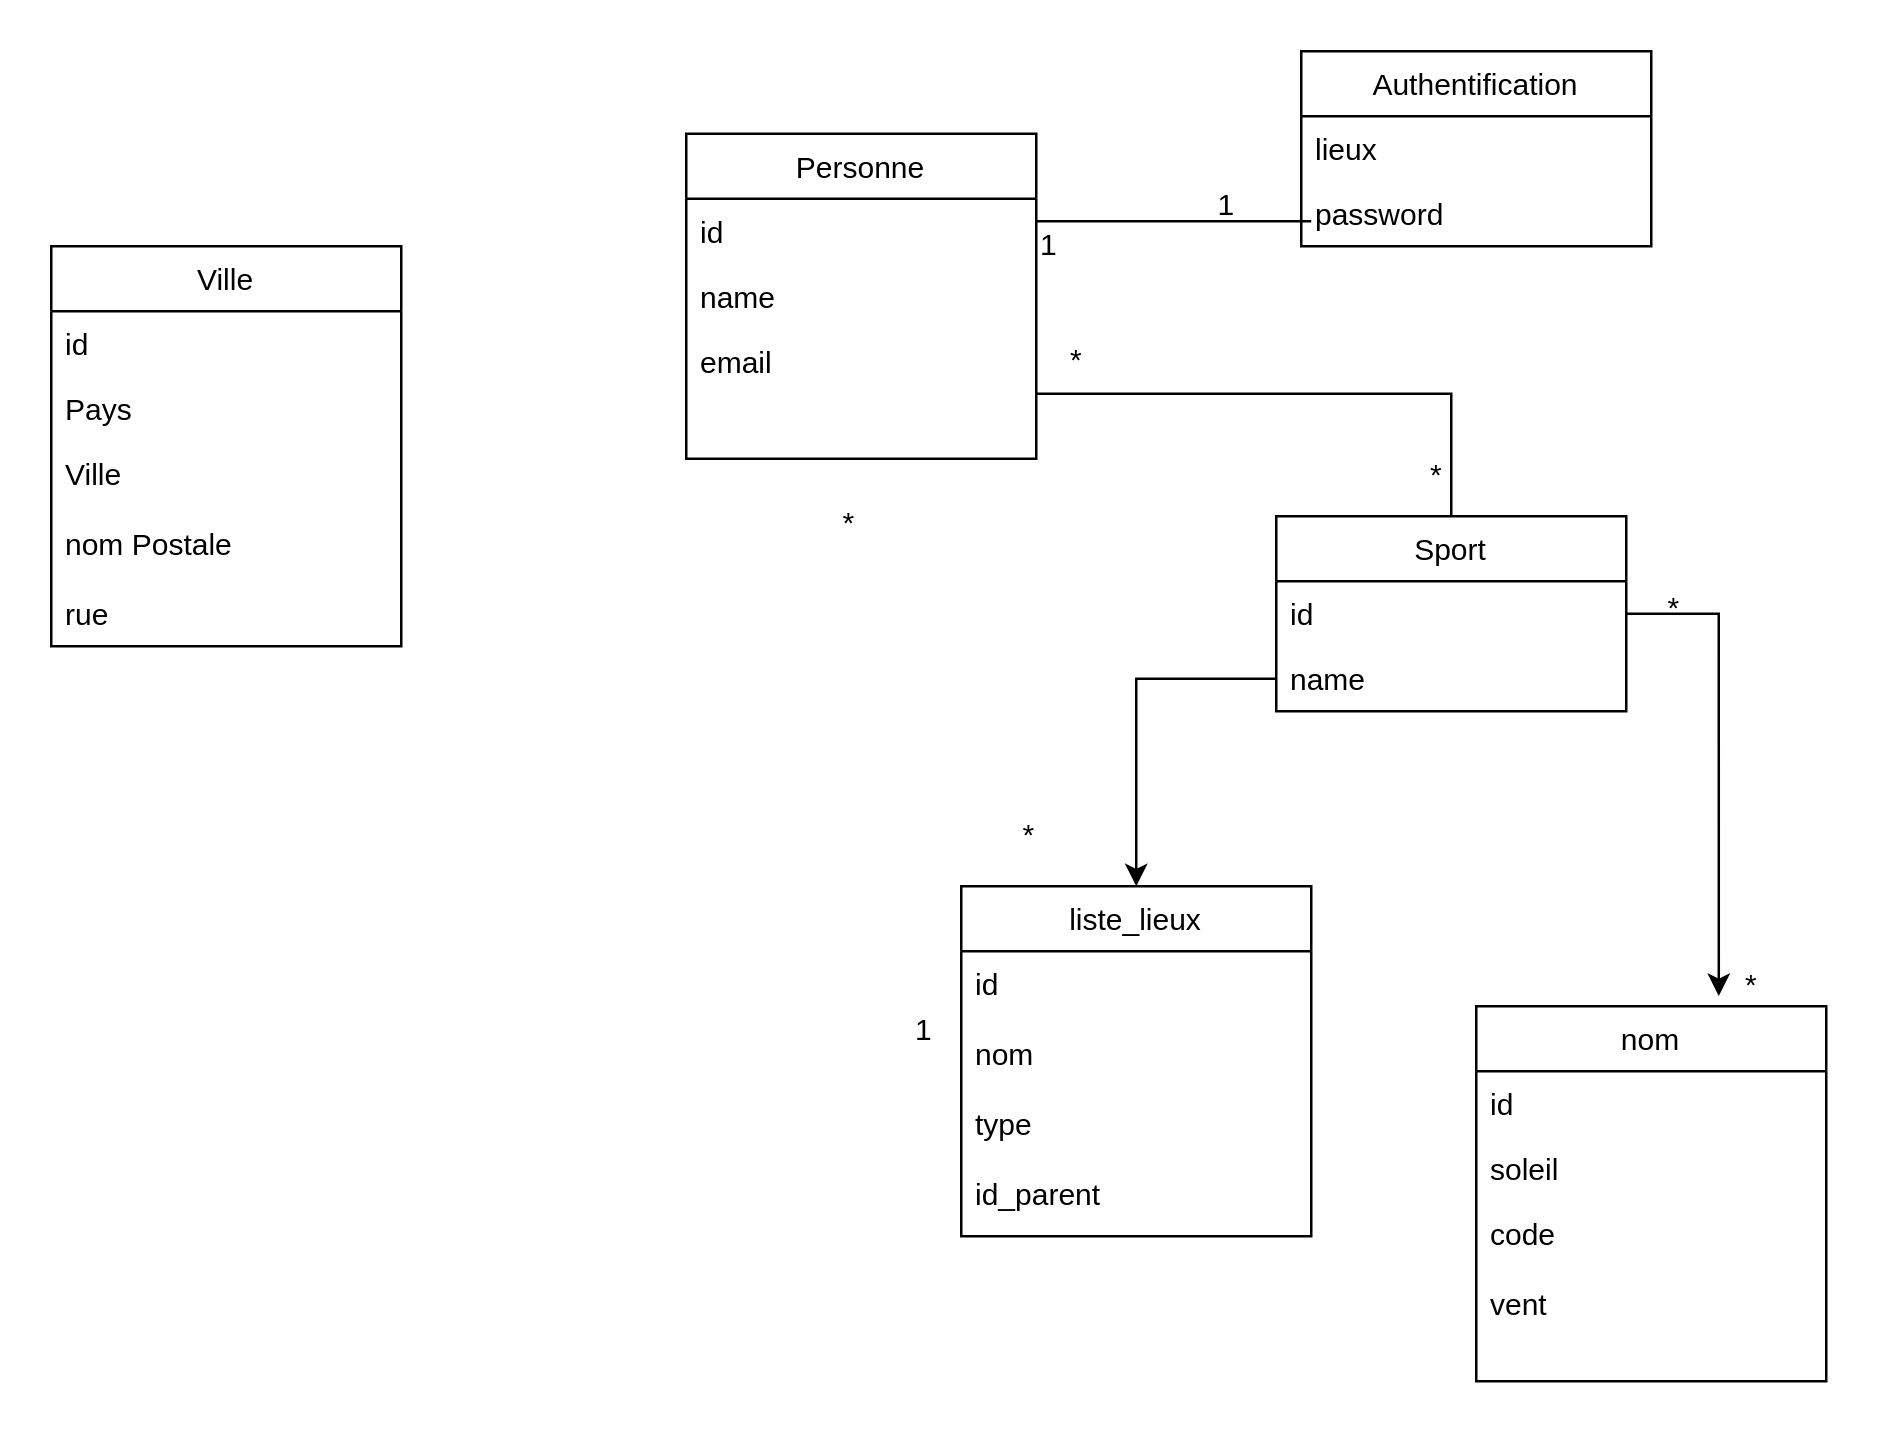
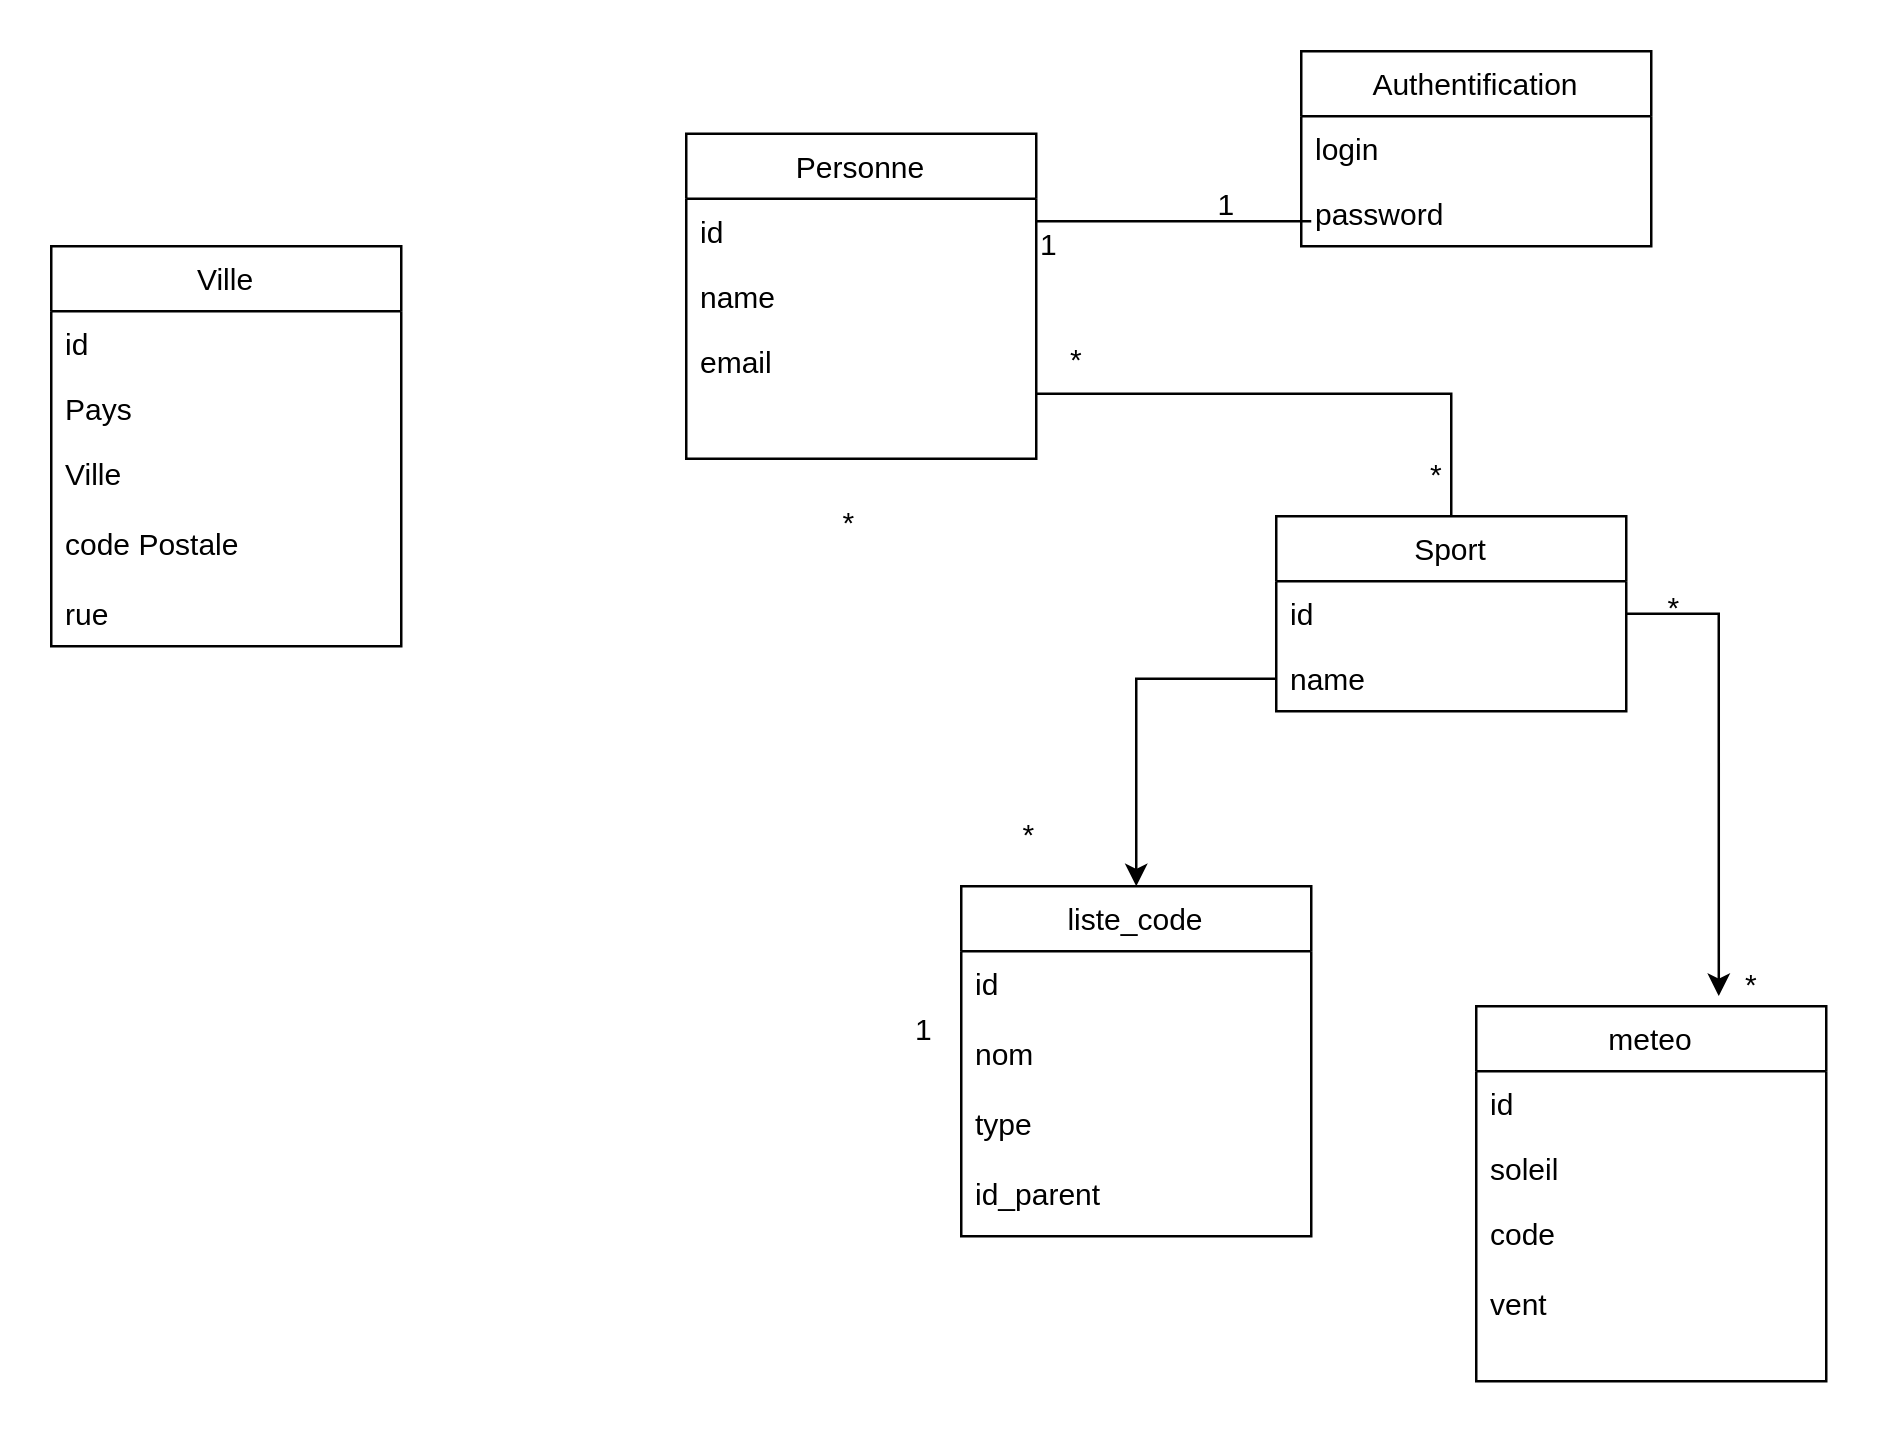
- <mxCell id="7" value="lieux" style="text;strokeColor=none;fillColor=none;align=left;verticalAlign=top;spacingLeft=4;spacingRight=4;overflow=hidden;rotatable=0;points=[[0,0.5],[1,0.5]];portConstraint=eastwest;" parent="6" vertex="1"><mxGeometry y="26" width="140" height="26" as="geometry" /></mxCell>
+ <mxCell id="7" value="login" style="text;strokeColor=none;fillColor=none;align=left;verticalAlign=top;spacingLeft=4;spacingRight=4;overflow=hidden;rotatable=0;points=[[0,0.5],[1,0.5]];portConstraint=eastwest;" parent="6" vertex="1"><mxGeometry y="26" width="140" height="26" as="geometry" /></mxCell>
- <mxCell id="15" value="Ville&#10;&#10;nom Postale&#10;&#10;rue" style="text;strokeColor=none;fillColor=none;align=left;verticalAlign=top;spacingLeft=4;spacingRight=4;overflow=hidden;rotatable=0;points=[[0,0.5],[1,0.5]];portConstraint=eastwest;" parent="12" vertex="1"><mxGeometry y="78" width="140" height="82" as="geometry" /></mxCell>
+ <mxCell id="15" value="Ville&#10;&#10;code Postale&#10;&#10;rue" style="text;strokeColor=none;fillColor=none;align=left;verticalAlign=top;spacingLeft=4;spacingRight=4;overflow=hidden;rotatable=0;points=[[0,0.5],[1,0.5]];portConstraint=eastwest;" parent="12" vertex="1"><mxGeometry y="78" width="140" height="82" as="geometry" /></mxCell>
- <mxCell id="16" value="liste_lieux" style="swimlane;fontStyle=0;childLayout=stackLayout;horizontal=1;startSize=26;fillColor=none;horizontalStack=0;resizeParent=1;resizeParentMax=0;resizeLast=0;collapsible=1;marginBottom=0;" parent="1" vertex="1"><mxGeometry x="384" y="354" width="140" height="140" as="geometry" /></mxCell>
+ <mxCell id="16" value="liste_code" style="swimlane;fontStyle=0;childLayout=stackLayout;horizontal=1;startSize=26;fillColor=none;horizontalStack=0;resizeParent=1;resizeParentMax=0;resizeLast=0;collapsible=1;marginBottom=0;" parent="1" vertex="1"><mxGeometry x="384" y="354" width="140" height="140" as="geometry" /></mxCell>
- <mxCell id="18" value="nom" style="swimlane;fontStyle=0;childLayout=stackLayout;horizontal=1;startSize=26;fillColor=none;horizontalStack=0;resizeParent=1;resizeParentMax=0;resizeLast=0;collapsible=1;marginBottom=0;" parent="1" vertex="1"><mxGeometry x="590" y="402" width="140" height="150" as="geometry" /></mxCell>
+ <mxCell id="18" value="meteo" style="swimlane;fontStyle=0;childLayout=stackLayout;horizontal=1;startSize=26;fillColor=none;horizontalStack=0;resizeParent=1;resizeParentMax=0;resizeLast=0;collapsible=1;marginBottom=0;" parent="1" vertex="1"><mxGeometry x="590" y="402" width="140" height="150" as="geometry" /></mxCell>
